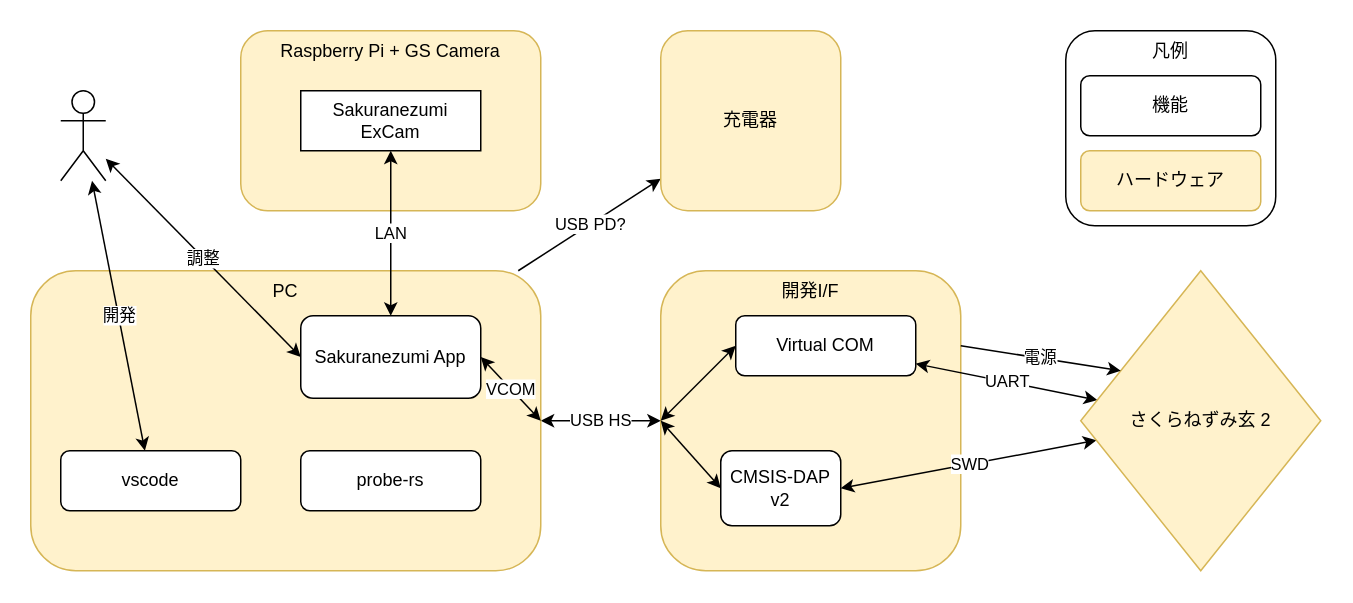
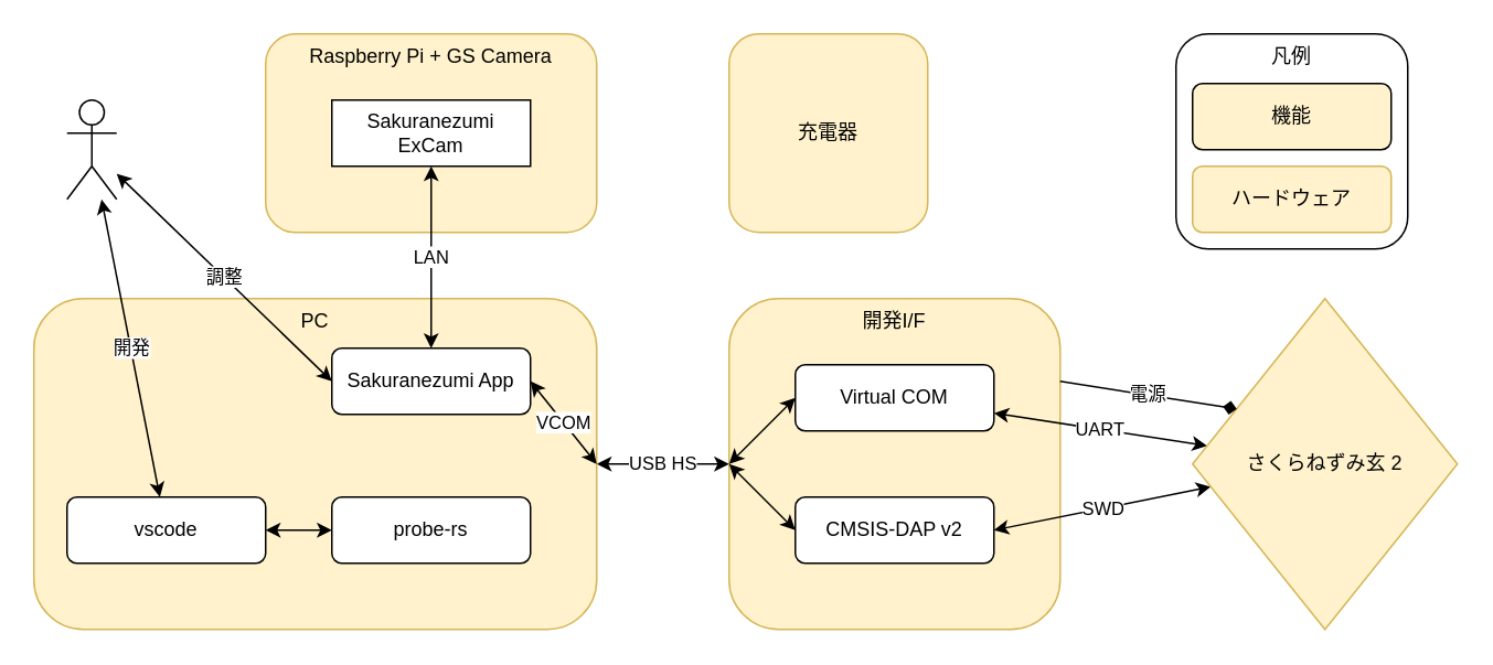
- <mxCell id="31" value="機能" style="rounded=1;whiteSpace=wrap;html=1;" vertex="1" parent="29"><mxGeometry x="10" y="30" width="120" height="40" as="geometry" /></mxCell>
+ <mxCell id="31" value="機能" style="rounded=1;whiteSpace=wrap;html=1;fillColor=#fff2cc;" vertex="1" parent="29"><mxGeometry x="10" y="30" width="120" height="40" as="geometry" /></mxCell>
- <mxCell id="17" value="USB PD?" style="edgeStyle=none;html=1;" edge="1" parent="1" source="18" target="28"><mxGeometry relative="1" as="geometry" /></mxCell>
- <mxCell id="9" value="Virtual COM" style="rounded=1;whiteSpace=wrap;html=1;" parent="5" vertex="1"><mxGeometry x="50" y="30" width="120" height="40" as="geometry" /></mxCell>
+ <mxCell id="9" value="Virtual COM" style="rounded=1;whiteSpace=wrap;html=1;" parent="5" vertex="1"><mxGeometry x="40" y="40" width="120" height="40" as="geometry" /></mxCell>
- <mxCell id="21" value="Sakuranezumi App" style="rounded=1;whiteSpace=wrap;html=1;" parent="1" vertex="1"><mxGeometry x="200" y="210" width="120" height="55" as="geometry" /></mxCell>
+ <mxCell id="21" value="Sakuranezumi App" style="rounded=1;whiteSpace=wrap;html=1;" parent="1" vertex="1"><mxGeometry x="200" y="210" width="120" height="40" as="geometry" /></mxCell>
- <mxCell id="15" value="電源" style="edgeStyle=none;html=1;entryX=0;entryY=0.25;entryDx=0;entryDy=0;startArrow=none;startFill=0;exitX=1;exitY=0.25;exitDx=0;exitDy=0;" parent="1" source="6" target="14" edge="1"><mxGeometry relative="1" as="geometry" /></mxCell>
+ <mxCell id="15" value="電源" style="edgeStyle=none;html=1;entryX=0;entryY=0.25;entryDx=0;entryDy=0;startArrow=none;startFill=0;exitX=1;exitY=0.25;exitDx=0;exitDy=0;endArrow=diamond;" parent="1" source="6" target="14" edge="1"><mxGeometry relative="1" as="geometry" /></mxCell>
+ <mxCell id="23" style="edgeStyle=none;html=1;exitX=1;exitY=0.5;exitDx=0;exitDy=0;entryX=0;entryY=0.5;entryDx=0;entryDy=0;startArrow=classic;startFill=1;" parent="1" source="24" target="19" edge="1"><mxGeometry relative="1" as="geometry" /></mxCell>
- <mxCell id="7" value="CMSIS-DAP v2" style="rounded=1;whiteSpace=wrap;html=1;" parent="5" vertex="1"><mxGeometry x="40" y="120" width="80" height="50" as="geometry" /></mxCell>
+ <mxCell id="7" value="CMSIS-DAP v2" style="rounded=1;whiteSpace=wrap;html=1;" parent="5" vertex="1"><mxGeometry x="40" y="120" width="120" height="40" as="geometry" /></mxCell>
